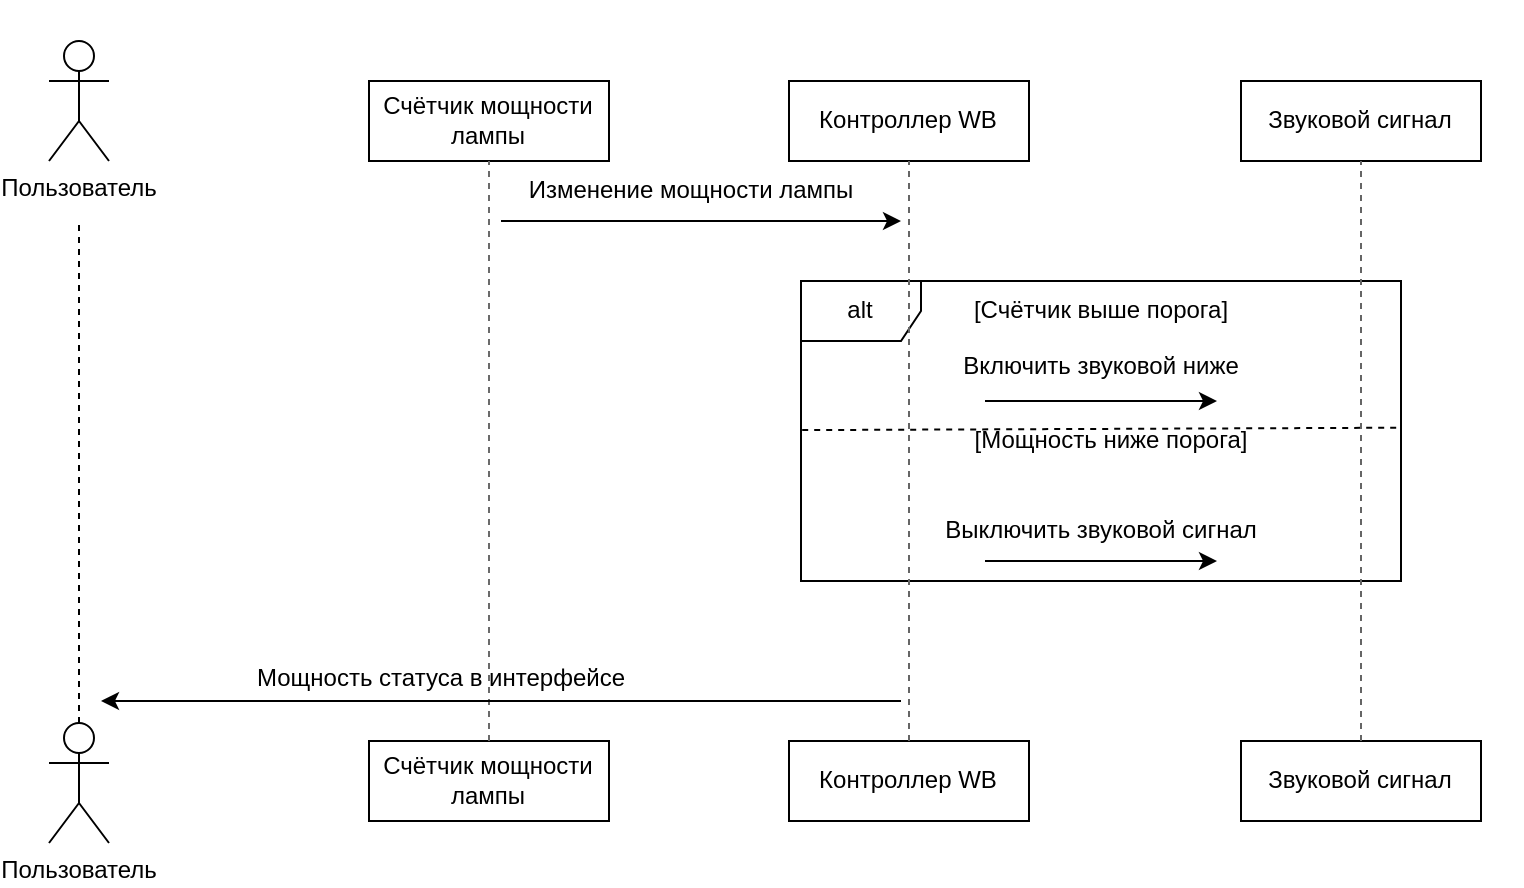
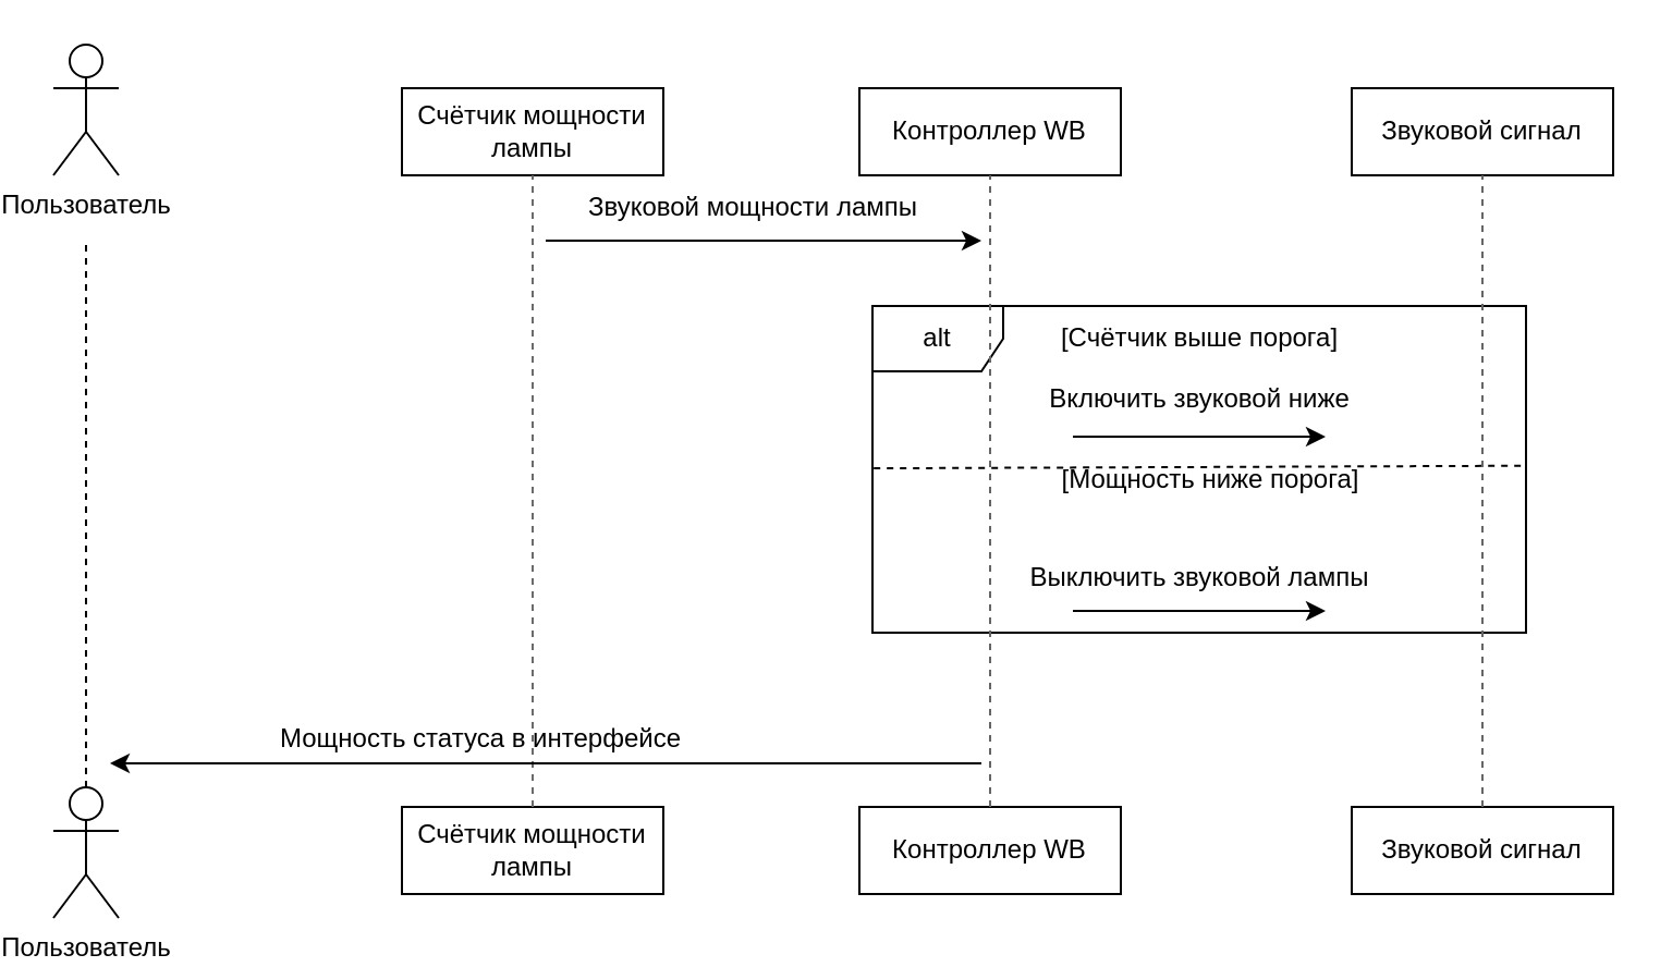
- <mxCell id="23" value="Изменение мощности лампы" style="text;html=1;align=center;verticalAlign=middle;resizable=0;points=[];autosize=1;strokeColor=none;fillColor=none;" vertex="1" parent="1"><mxGeometry x="246" y="80" width="190" height="30" as="geometry" /></mxCell>
+ <mxCell id="23" value="Звуковой мощности лампы" style="text;html=1;align=center;verticalAlign=middle;resizable=0;points=[];autosize=1;strokeColor=none;fillColor=none;" vertex="1" parent="1"><mxGeometry x="246" y="80" width="190" height="30" as="geometry" /></mxCell>
- <mxCell id="18" value="Выключить звуковой сигнал" style="text;html=1;align=center;verticalAlign=middle;resizable=0;points=[];autosize=1;strokeColor=none;fillColor=none;" vertex="1" parent="1"><mxGeometry x="456" y="250" width="180" height="30" as="geometry" /></mxCell>
+ <mxCell id="18" value="Выключить звуковой лампы" style="text;html=1;align=center;verticalAlign=middle;resizable=0;points=[];autosize=1;strokeColor=none;fillColor=none;" vertex="1" parent="1"><mxGeometry x="456" y="250" width="180" height="30" as="geometry" /></mxCell>
